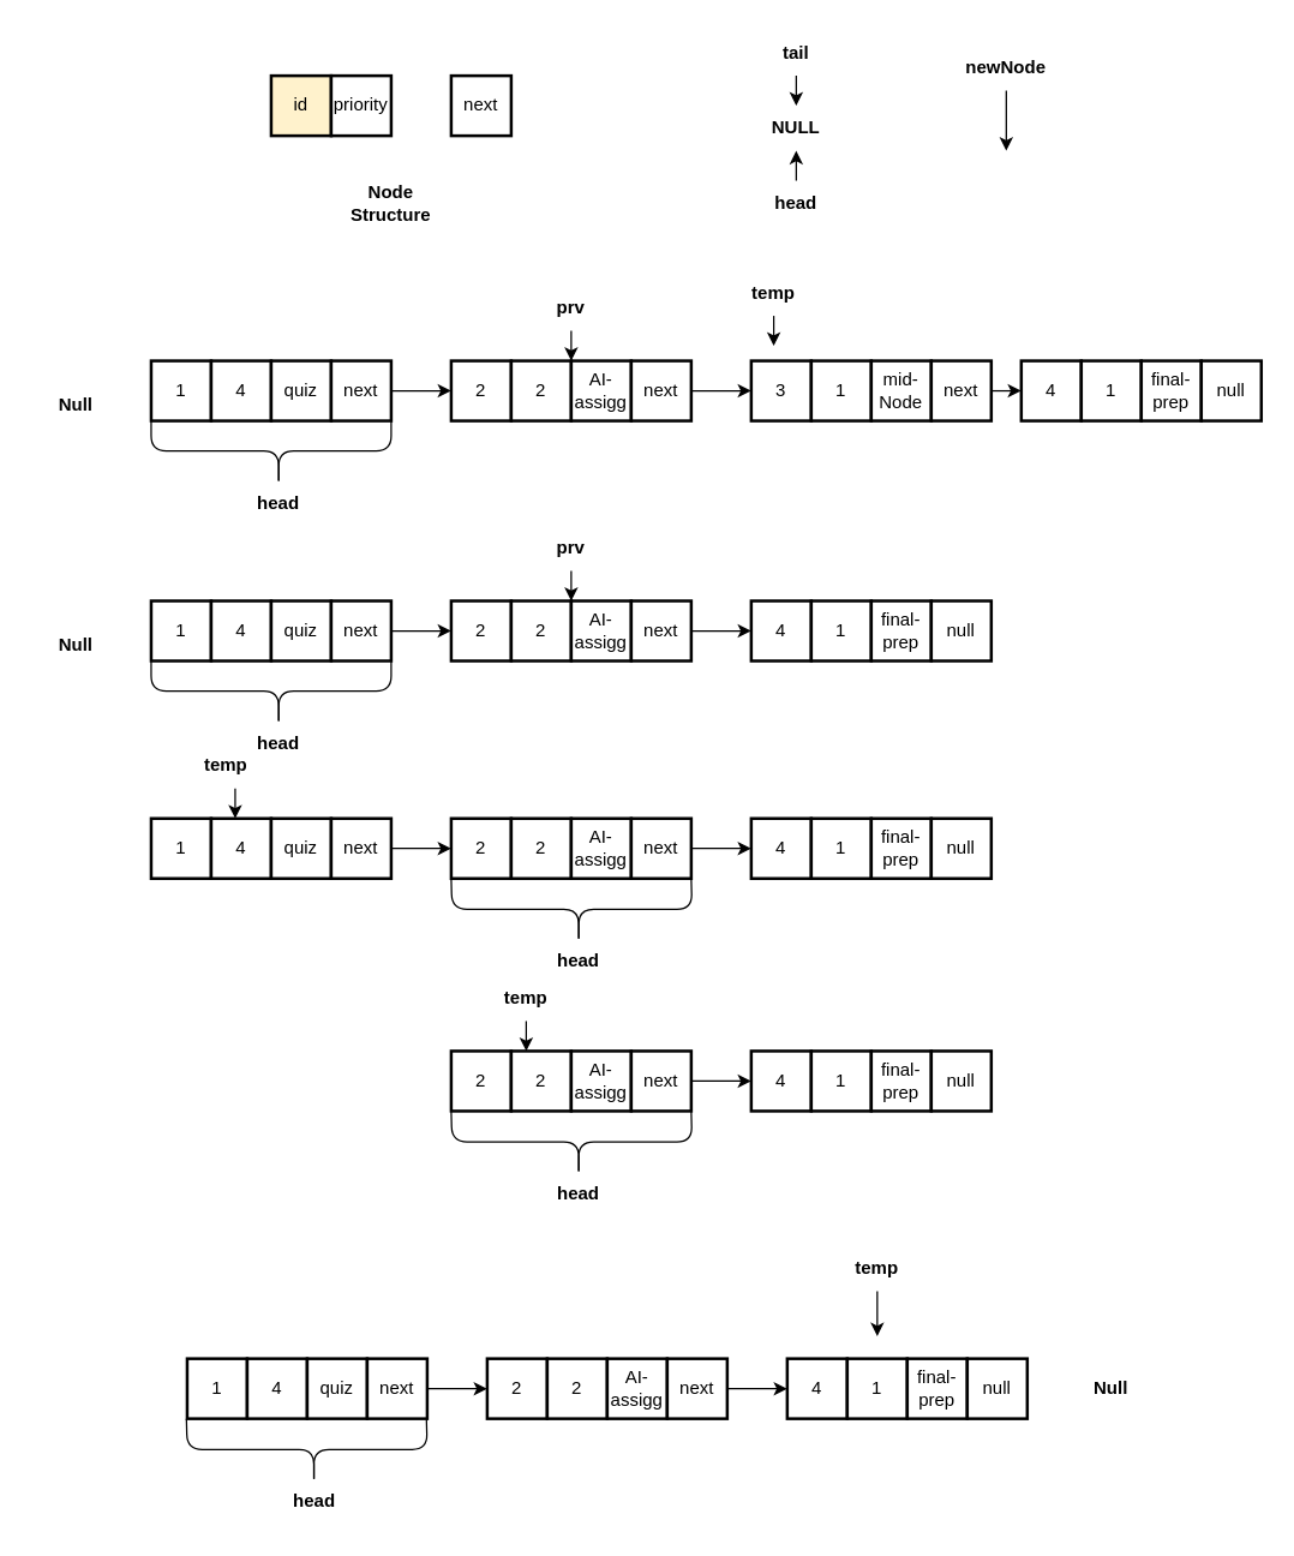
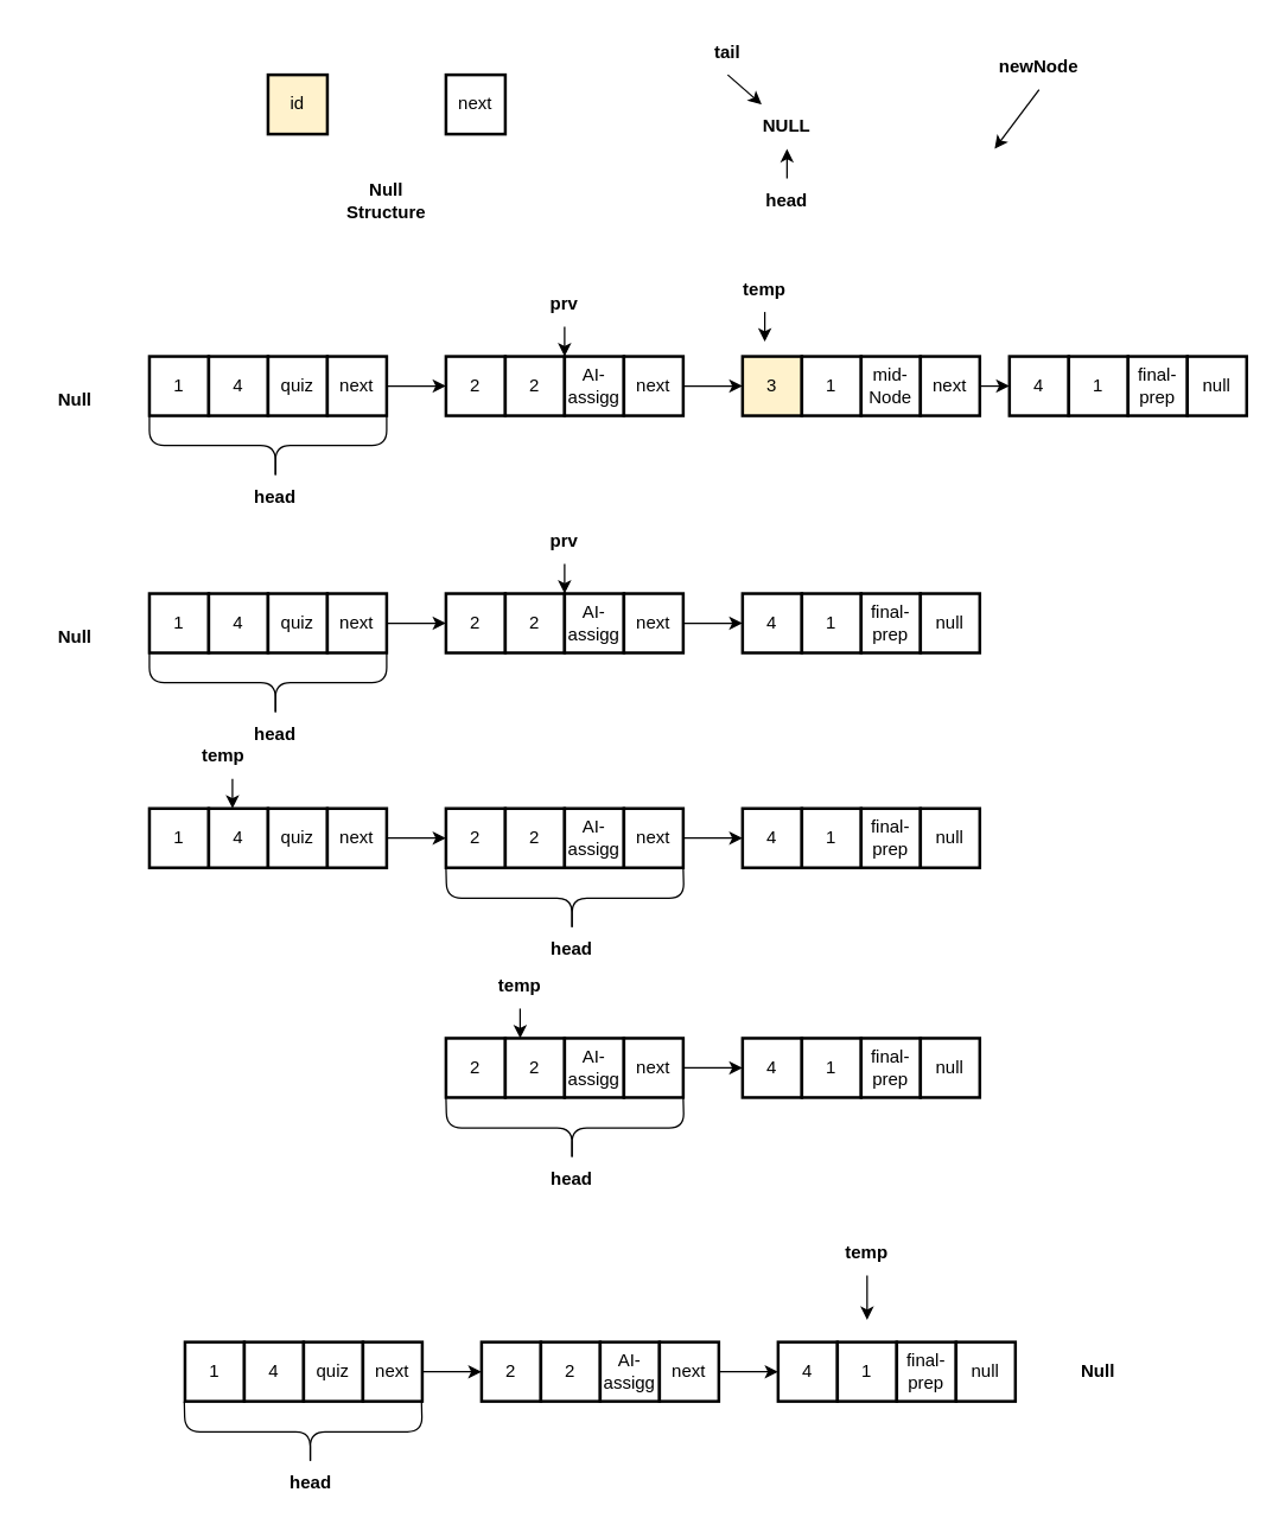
- <mxCell id="10" value="tail" style="text;html=1;align=center;verticalAlign=middle;whiteSpace=wrap;rounded=0;fontStyle=1" vertex="1" parent="1"><mxGeometry x="515" y="20" width="30" height="30" as="geometry" /></mxCell>
+ <mxCell id="10" value="tail" style="text;html=1;align=center;verticalAlign=middle;whiteSpace=wrap;rounded=0;fontStyle=1" vertex="1" parent="1"><mxGeometry x="475" y="20" width="30" height="30" as="geometry" /></mxCell>
- <mxCell id="36" value="newNode" style="text;html=1;align=center;verticalAlign=middle;whiteSpace=wrap;rounded=0;fontStyle=1" vertex="1" parent="1"><mxGeometry x="640" y="30" width="60" height="30" as="geometry" /></mxCell>
+ <mxCell id="36" value="newNode" style="text;html=1;align=center;verticalAlign=middle;whiteSpace=wrap;rounded=0;fontStyle=1" vertex="1" parent="1"><mxGeometry x="670" y="30" width="60" height="30" as="geometry" /></mxCell>
- <mxCell id="3" value="priority" style="rounded=0;whiteSpace=wrap;html=1;fontStyle=0;strokeWidth=2;" vertex="1" parent="1"><mxGeometry x="220" y="50" width="40" height="40" as="geometry" /></mxCell>
- <mxCell id="5" value="Node Structure" style="text;html=1;align=center;verticalAlign=middle;whiteSpace=wrap;rounded=0;fontStyle=1" vertex="1" parent="1"><mxGeometry x="230" y="120" width="60" height="30" as="geometry" /></mxCell>
+ <mxCell id="5" value="Null Structure" style="text;html=1;align=center;verticalAlign=middle;whiteSpace=wrap;rounded=0;fontStyle=1" vertex="1" parent="1"><mxGeometry x="230" y="120" width="60" height="30" as="geometry" /></mxCell>
- <mxCell id="26" value="3" style="whiteSpace=wrap;html=1;aspect=fixed;fontStyle=0;strokeWidth=2;" vertex="1" parent="1"><mxGeometry x="500" y="240" width="40" height="40" as="geometry" /></mxCell>
+ <mxCell id="26" value="3" style="whiteSpace=wrap;html=1;aspect=fixed;fontStyle=0;strokeWidth=2;fillColor=#fff2cc;" vertex="1" parent="1"><mxGeometry x="500" y="240" width="40" height="40" as="geometry" /></mxCell>
